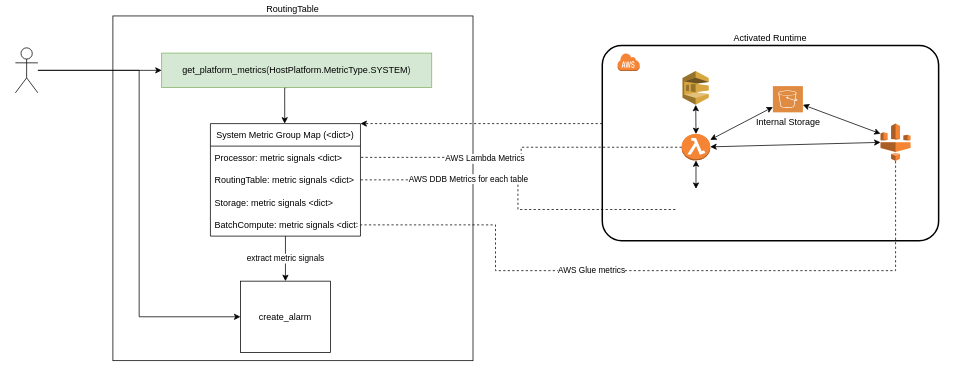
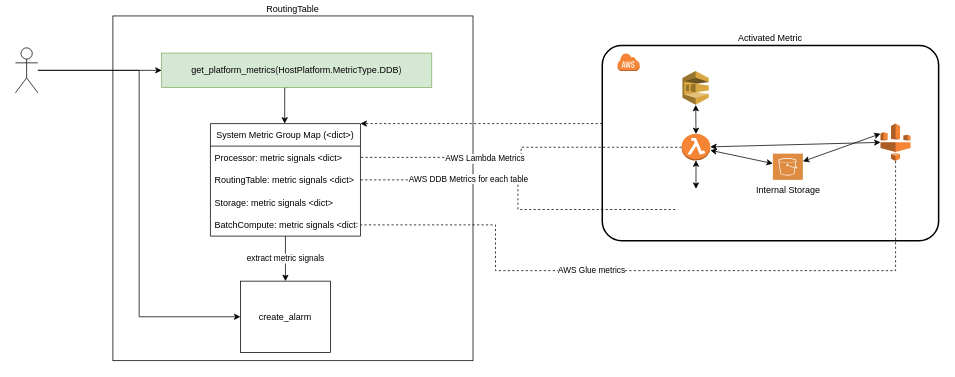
- <mxCell id="4" value="Activated Runtime" style="rounded=1;arcSize=10;dashed=0;fillColor=none;gradientColor=none;strokeWidth=2;labelPosition=center;verticalLabelPosition=top;align=center;verticalAlign=bottom;" vertex="1" parent="1"><mxGeometry x="802.33" y="60" width="448.34" height="260" as="geometry" /></mxCell>
+ <mxCell id="4" value="Activated Metric" style="rounded=1;arcSize=10;dashed=0;fillColor=none;gradientColor=none;strokeWidth=2;labelPosition=center;verticalLabelPosition=top;align=center;verticalAlign=bottom;" vertex="1" parent="1"><mxGeometry x="802.33" y="60" width="448.34" height="260" as="geometry" /></mxCell>
- <mxCell id="24" value="&lt;span class=&quot;pl-en&quot; style=&quot;box-sizing: border-box; font-size: 12px; font-style: normal; font-weight: 400; letter-spacing: normal; text-indent: 0px; text-transform: none; word-spacing: 0px;&quot;&gt;&lt;span class=&quot;pl-token&quot; style=&quot;box-sizing: border-box&quot;&gt;get_platform_metrics&lt;/span&gt;&lt;/span&gt;&lt;span style=&quot;color: rgb(36, 41, 47); font-size: 12px; font-style: normal; font-weight: 400; letter-spacing: normal; text-indent: 0px; text-transform: none; word-spacing: 0px; display: inline; float: none;&quot;&gt;(&lt;/span&gt;&lt;span class=&quot;pl-v&quot; style=&quot;box-sizing: border-box; font-size: 12px; font-style: normal; font-weight: 400; letter-spacing: normal; text-indent: 0px; text-transform: none; word-spacing: 0px;&quot;&gt;&lt;span class=&quot;pl-token&quot; style=&quot;box-sizing: border-box&quot;&gt;HostPlatform&lt;/span&gt;&lt;/span&gt;&lt;span style=&quot;color: rgb(36, 41, 47); font-size: 12px; font-style: normal; font-weight: 400; letter-spacing: normal; text-indent: 0px; text-transform: none; word-spacing: 0px; display: inline; float: none;&quot;&gt;.&lt;/span&gt;&lt;span class=&quot;pl-v&quot; style=&quot;box-sizing: border-box; font-size: 12px; font-style: normal; font-weight: 400; letter-spacing: normal; text-indent: 0px; text-transform: none; word-spacing: 0px;&quot;&gt;&lt;span class=&quot;pl-token&quot; style=&quot;box-sizing: border-box&quot;&gt;MetricType&lt;/span&gt;&lt;/span&gt;&lt;span style=&quot;color: rgb(36, 41, 47); font-size: 12px; font-style: normal; font-weight: 400; letter-spacing: normal; text-indent: 0px; text-transform: none; word-spacing: 0px; display: inline; float: none;&quot;&gt;.&lt;/span&gt;&lt;span class=&quot;pl-v&quot; style=&quot;box-sizing: border-box; font-size: 12px; font-style: normal; font-weight: 400; letter-spacing: normal; text-indent: 0px; text-transform: none; word-spacing: 0px;&quot;&gt;&lt;span class=&quot;pl-token&quot; style=&quot;box-sizing: border-box&quot;&gt;SYSTEM&lt;/span&gt;&lt;/span&gt;&lt;span style=&quot;color: rgb(36, 41, 47); font-size: 12px; font-style: normal; font-weight: 400; letter-spacing: normal; text-indent: 0px; text-transform: none; word-spacing: 0px; display: inline; float: none;&quot;&gt;)&lt;/span&gt;" style="rounded=0;whiteSpace=wrap;html=1;labelPosition=center;verticalLabelPosition=middle;align=center;verticalAlign=middle;fillColor=#d5e8d4;strokeColor=#82b366;labelBackgroundColor=#D5E8D4;" vertex="1" parent="1"><mxGeometry x="215" y="70" width="360" height="46" as="geometry" /></mxCell>
+ <mxCell id="24" value="&lt;span class=&quot;pl-en&quot; style=&quot;box-sizing: border-box; font-size: 12px; font-style: normal; font-weight: 400; letter-spacing: normal; text-indent: 0px; text-transform: none; word-spacing: 0px;&quot;&gt;&lt;span class=&quot;pl-token&quot; style=&quot;box-sizing: border-box&quot;&gt;get_platform_metrics&lt;/span&gt;&lt;/span&gt;&lt;span style=&quot;color: rgb(36, 41, 47); font-size: 12px; font-style: normal; font-weight: 400; letter-spacing: normal; text-indent: 0px; text-transform: none; word-spacing: 0px; display: inline; float: none;&quot;&gt;(&lt;/span&gt;&lt;span class=&quot;pl-v&quot; style=&quot;box-sizing: border-box; font-size: 12px; font-style: normal; font-weight: 400; letter-spacing: normal; text-indent: 0px; text-transform: none; word-spacing: 0px;&quot;&gt;&lt;span class=&quot;pl-token&quot; style=&quot;box-sizing: border-box&quot;&gt;HostPlatform&lt;/span&gt;&lt;/span&gt;&lt;span style=&quot;color: rgb(36, 41, 47); font-size: 12px; font-style: normal; font-weight: 400; letter-spacing: normal; text-indent: 0px; text-transform: none; word-spacing: 0px; display: inline; float: none;&quot;&gt;.&lt;/span&gt;&lt;span class=&quot;pl-v&quot; style=&quot;box-sizing: border-box; font-size: 12px; font-style: normal; font-weight: 400; letter-spacing: normal; text-indent: 0px; text-transform: none; word-spacing: 0px;&quot;&gt;&lt;span class=&quot;pl-token&quot; style=&quot;box-sizing: border-box&quot;&gt;MetricType&lt;/span&gt;&lt;/span&gt;&lt;span style=&quot;color: rgb(36, 41, 47); font-size: 12px; font-style: normal; font-weight: 400; letter-spacing: normal; text-indent: 0px; text-transform: none; word-spacing: 0px; display: inline; float: none;&quot;&gt;.&lt;/span&gt;&lt;span class=&quot;pl-v&quot; style=&quot;box-sizing: border-box; font-size: 12px; font-style: normal; font-weight: 400; letter-spacing: normal; text-indent: 0px; text-transform: none; word-spacing: 0px;&quot;&gt;&lt;span class=&quot;pl-token&quot; style=&quot;box-sizing: border-box&quot;&gt;DDB&lt;/span&gt;&lt;/span&gt;&lt;span style=&quot;color: rgb(36, 41, 47); font-size: 12px; font-style: normal; font-weight: 400; letter-spacing: normal; text-indent: 0px; text-transform: none; word-spacing: 0px; display: inline; float: none;&quot;&gt;)&lt;/span&gt;" style="rounded=0;whiteSpace=wrap;html=1;labelPosition=center;verticalLabelPosition=middle;align=center;verticalAlign=middle;fillColor=#d5e8d4;strokeColor=#82b366;labelBackgroundColor=#D5E8D4;" vertex="1" parent="1"><mxGeometry x="215" y="70" width="360" height="46" as="geometry" /></mxCell>
- <mxCell id="13" value="Internal Storage" style="pointerEvents=1;shadow=0;dashed=0;html=1;strokeColor=none;fillColor=#DF8C42;labelPosition=center;verticalLabelPosition=bottom;verticalAlign=top;align=center;outlineConnect=0;shape=mxgraph.veeam2.aws_s3;" vertex="1" parent="1"><mxGeometry x="1029.75" y="114" width="40" height="35" as="geometry" /></mxCell>
+ <mxCell id="13" value="Internal Storage" style="pointerEvents=1;shadow=0;dashed=0;html=1;strokeColor=none;fillColor=#DF8C42;labelPosition=center;verticalLabelPosition=bottom;verticalAlign=top;align=center;outlineConnect=0;shape=mxgraph.veeam2.aws_s3;" vertex="1" parent="1"><mxGeometry x="1029.75" y="204" width="40" height="35" as="geometry" /></mxCell>
